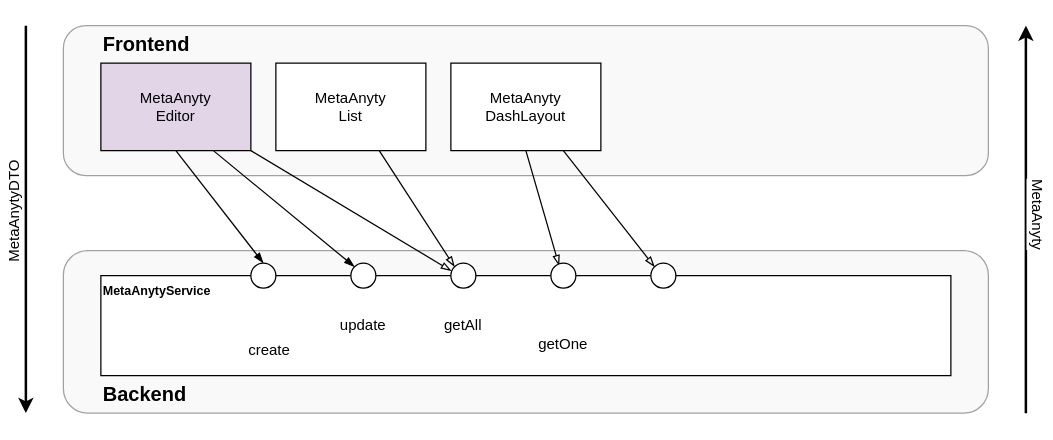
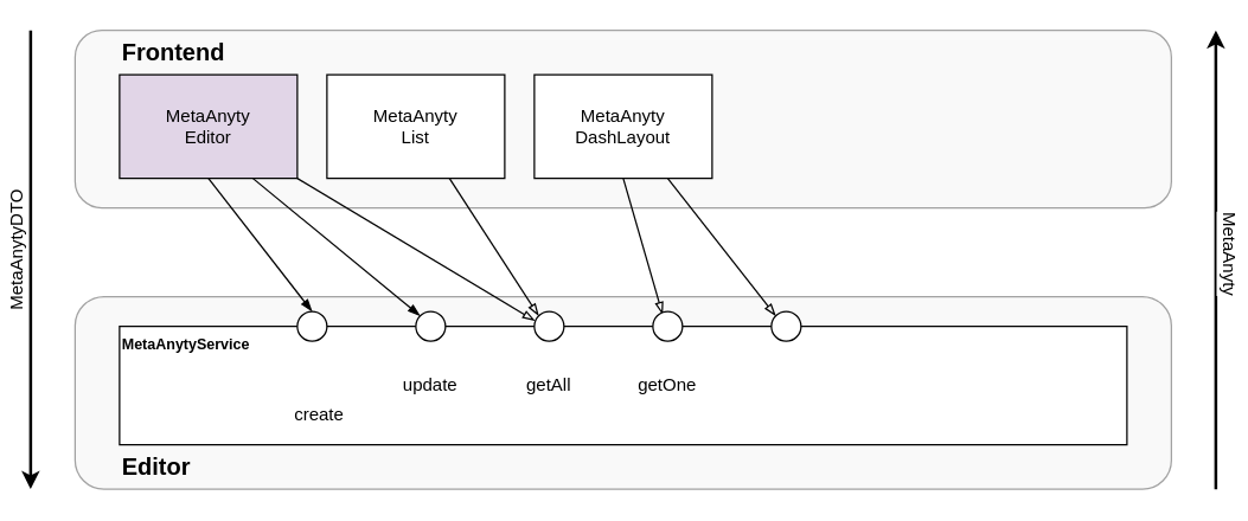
- <mxCell id="22" value="getOne" style="text;html=1;strokeColor=none;fillColor=none;align=center;verticalAlign=middle;whiteSpace=wrap;rounded=0;fontSize=12;" vertex="1" parent="1"><mxGeometry x="430" y="265" width="40" height="20" as="geometry" /></mxCell>
+ <mxCell id="22" value="getOne" style="text;html=1;strokeColor=none;fillColor=none;align=center;verticalAlign=middle;whiteSpace=wrap;rounded=0;fontSize=12;" vertex="1" parent="1"><mxGeometry x="430" y="250" width="40" height="20" as="geometry" /></mxCell>
- <mxCell id="18" value="Backend" style="text;html=1;strokeColor=none;fillColor=none;align=left;verticalAlign=middle;whiteSpace=wrap;rounded=0;fontSize=16;fontStyle=1" vertex="1" parent="1"><mxGeometry x="80" y="300" width="150" height="30" as="geometry" /></mxCell>
+ <mxCell id="18" value="Editor" style="text;html=1;strokeColor=none;fillColor=none;align=left;verticalAlign=middle;whiteSpace=wrap;rounded=0;fontSize=16;fontStyle=1" vertex="1" parent="1"><mxGeometry x="80" y="300" width="150" height="30" as="geometry" /></mxCell>
